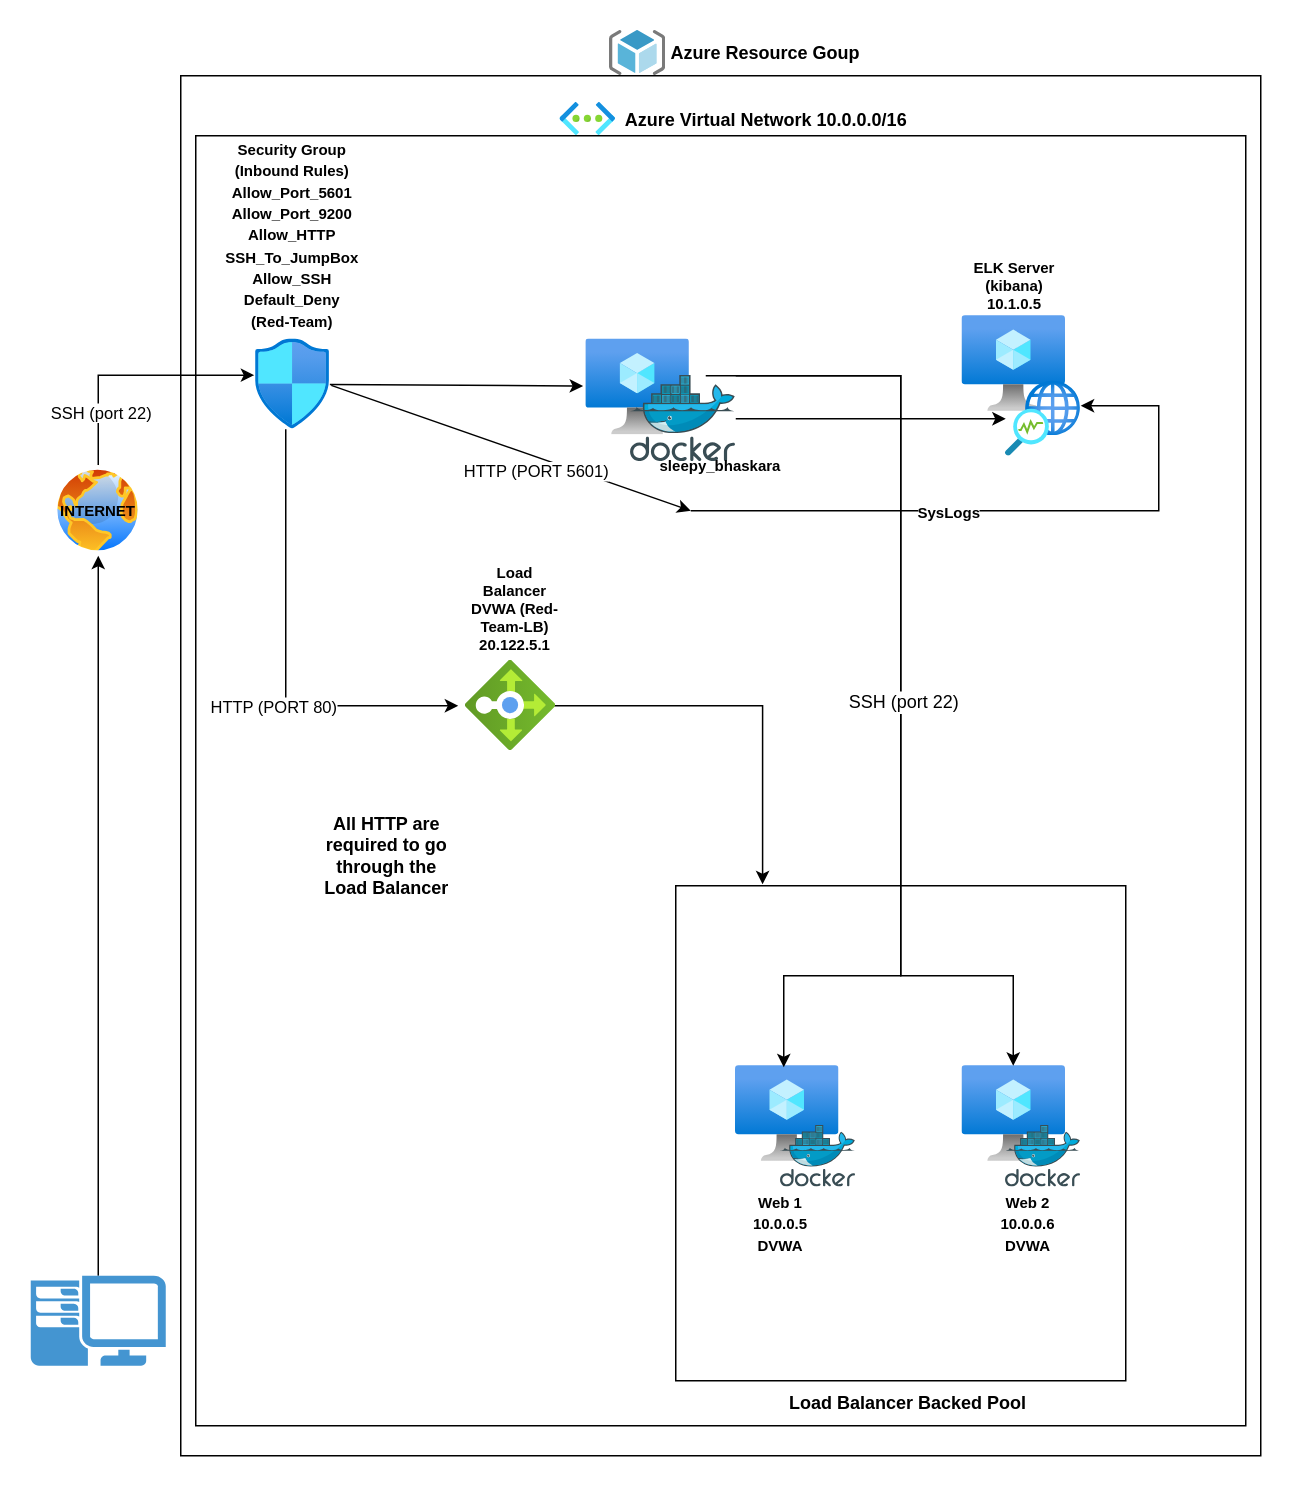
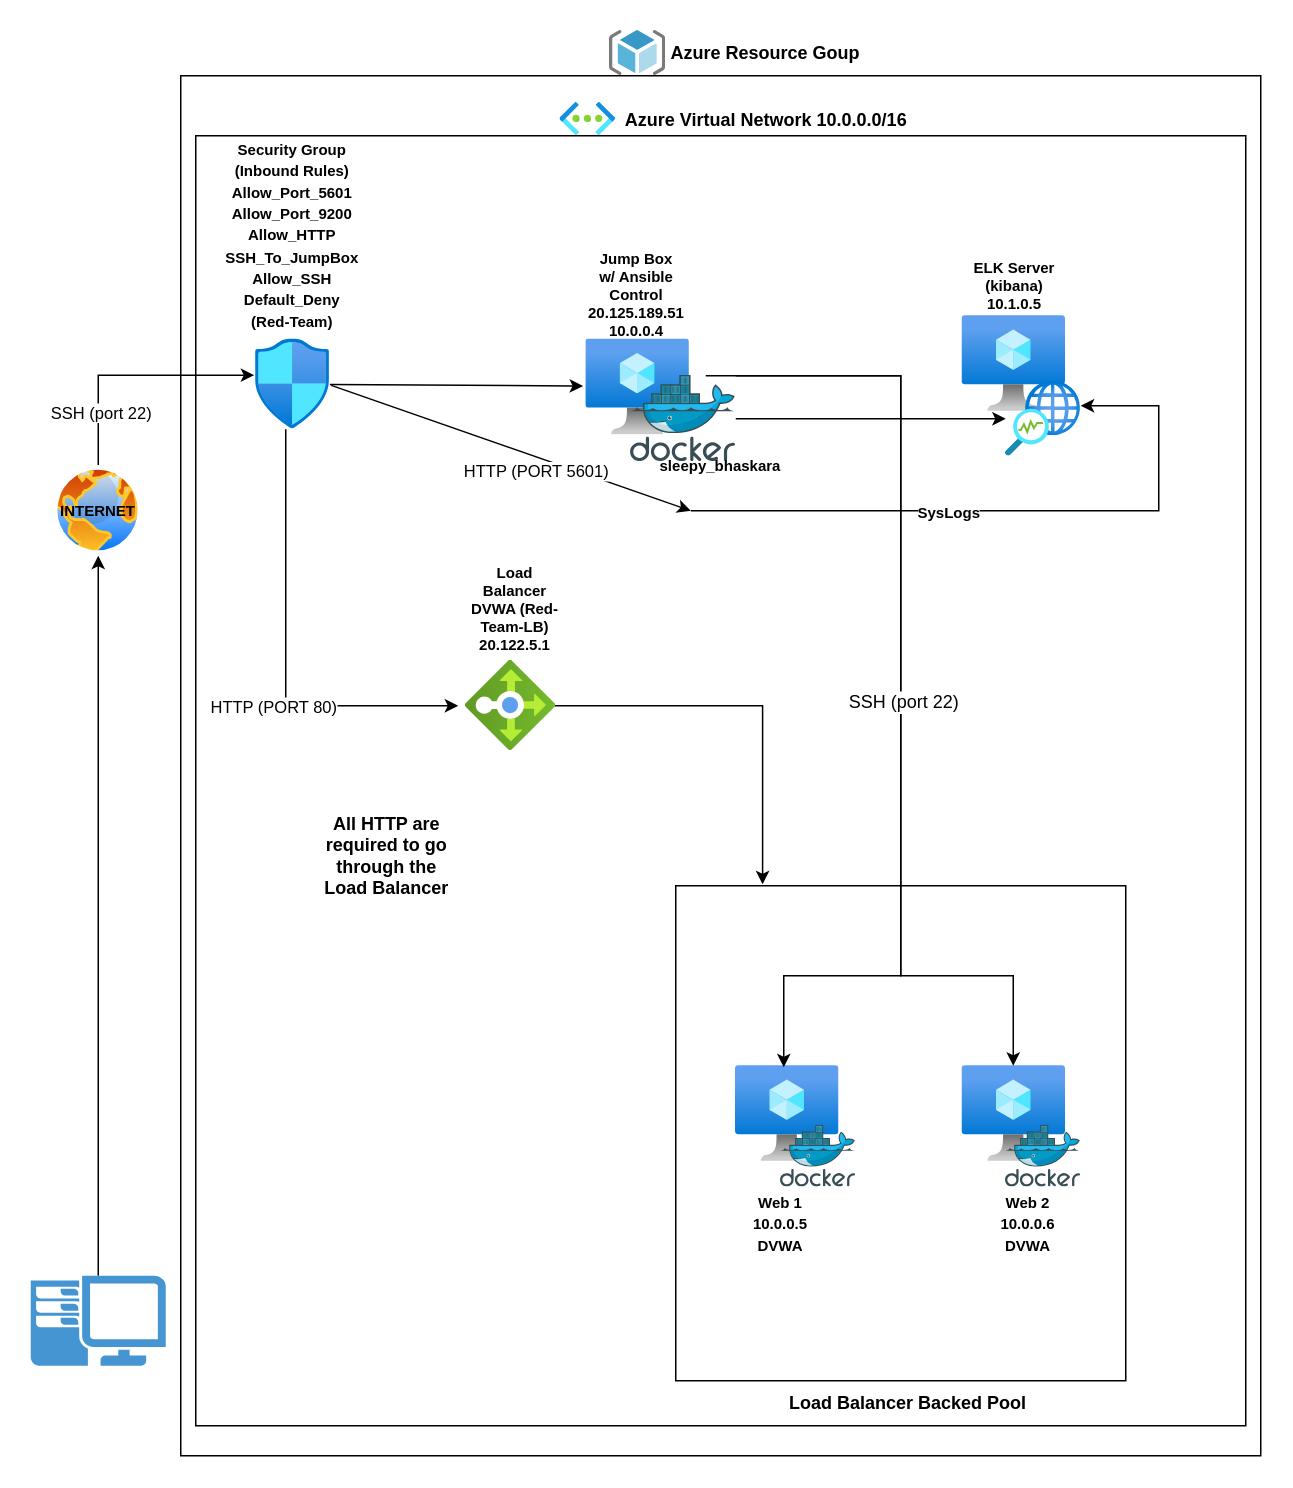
+ <mxCell id="18" value="Jump Box&lt;br&gt;w/ Ansible Control&lt;br&gt;20.125.189.51&lt;br&gt;10.0.0.4" style="text;html=1;strokeColor=none;fillColor=none;align=center;verticalAlign=middle;whiteSpace=wrap;rounded=0;fontSize=10;fontStyle=1" parent="1" vertex="1"><mxGeometry x="389.25" y="170" width="70" height="52" as="geometry" /></mxCell>
